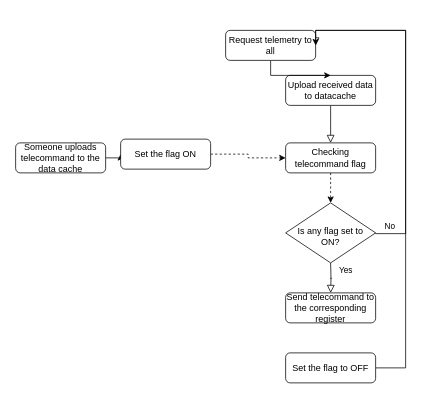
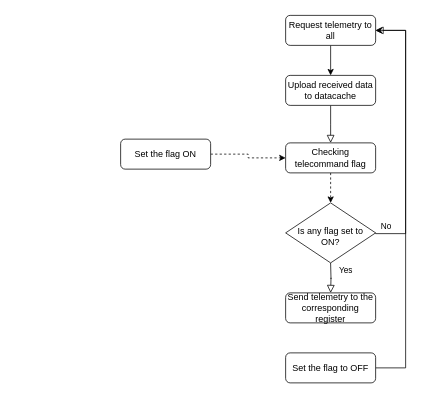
- <mxCell id="7" value="Request telemetry to all" style="rounded=1;whiteSpace=wrap;html=1;fontSize=12;glass=0;strokeWidth=1;shadow=0;" vertex="1" parent="1"><mxGeometry x="300" y="40" width="120" height="40" as="geometry" /></mxCell>
+ <mxCell id="7" value="Request telemetry to all" style="rounded=1;whiteSpace=wrap;html=1;fontSize=12;glass=0;strokeWidth=1;shadow=0;" vertex="1" parent="1"><mxGeometry x="380" y="20" width="120" height="40" as="geometry" /></mxCell>
- <mxCell id="10" value="Someone uploads telecommand to the data cache" style="rounded=1;whiteSpace=wrap;html=1;fontSize=12;glass=0;strokeWidth=1;shadow=0;" vertex="1" parent="1"><mxGeometry x="20" y="190" width="120" height="40" as="geometry" /></mxCell>
- <mxCell id="9" style="edgeStyle=orthogonalEdgeStyle;rounded=0;orthogonalLoop=1;jettySize=auto;html=1;exitX=1;exitY=0.5;exitDx=0;exitDy=0;entryX=0;entryY=0.5;entryDx=0;entryDy=0;" edge="1" parent="1" source="10" target="15"><mxGeometry relative="1" as="geometry" /></mxCell>
- <mxCell id="8" value="Send telecommand to the corresponding register" style="rounded=1;whiteSpace=wrap;html=1;fontSize=12;glass=0;strokeWidth=1;shadow=0;" vertex="1" parent="1"><mxGeometry x="380" y="390.02" width="120" height="40" as="geometry" /></mxCell>
+ <mxCell id="8" value="Send telemetry to the corresponding register" style="rounded=1;whiteSpace=wrap;html=1;fontSize=12;glass=0;strokeWidth=1;shadow=0;" vertex="1" parent="1"><mxGeometry x="380" y="390.02" width="120" height="40" as="geometry" /></mxCell>
